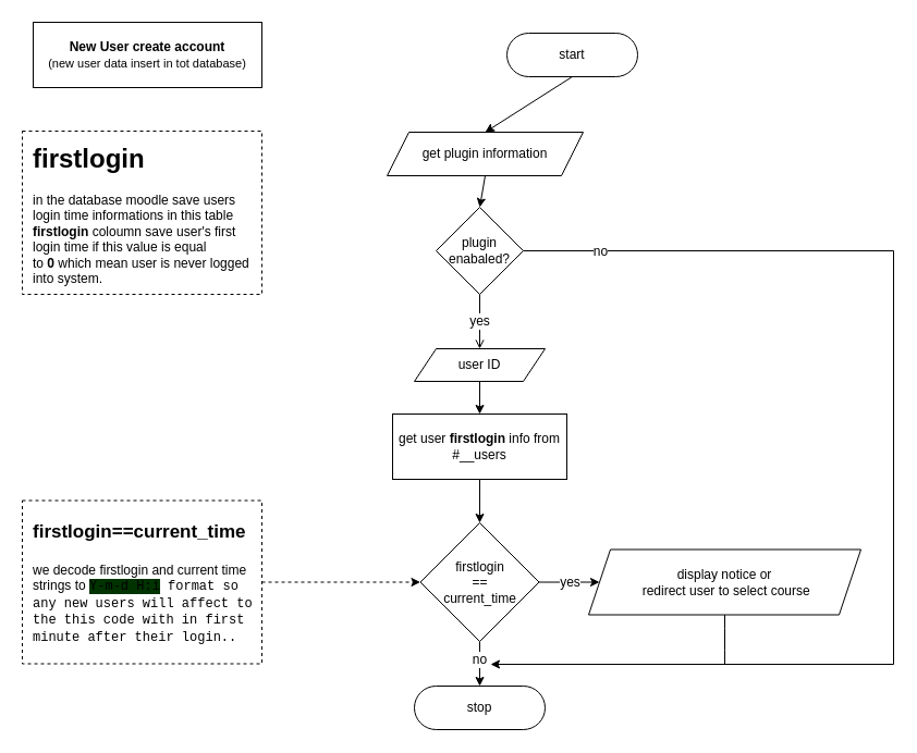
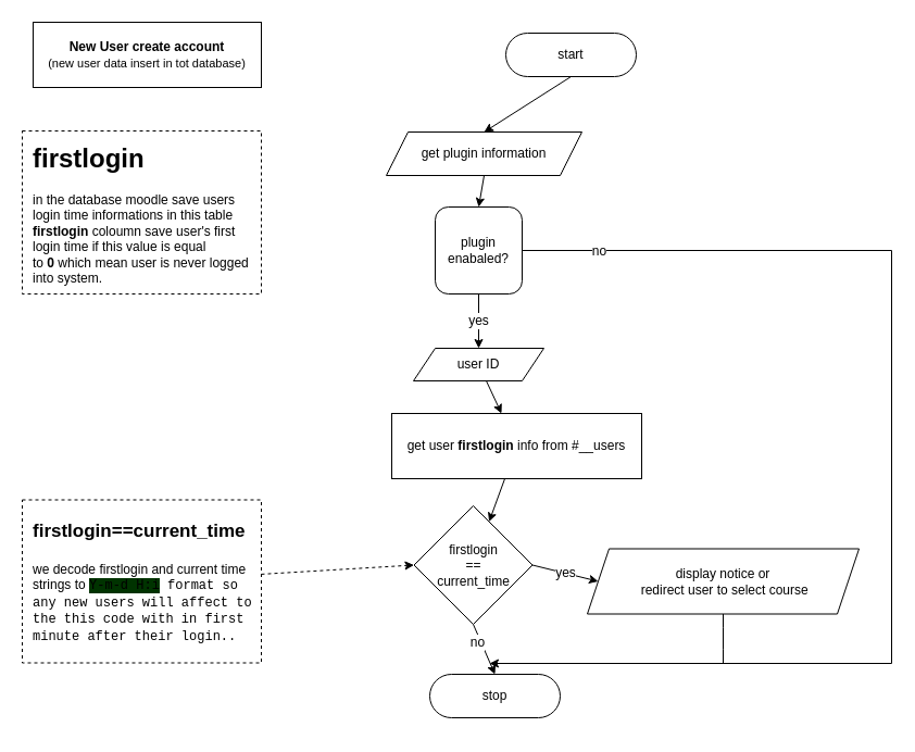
- <mxCell id="14" value="plugin enabaled?" style="rhombus;whiteSpace=wrap;html=1;fontSize=12;" parent="1" vertex="1"><mxGeometry x="400" y="190" width="80" height="80" as="geometry" /></mxCell>
+ <mxCell id="14" value="plugin enabaled?" style="whiteSpace=wrap;html=1;fontSize=12;rounded=1;" parent="1" vertex="1"><mxGeometry x="400" y="190" width="80" height="80" as="geometry" /></mxCell>
- <mxCell id="13" value="yes" style="edgeStyle=none;html=1;exitX=0.5;exitY=1;exitDx=0;exitDy=0;entryX=0.5;entryY=0;entryDx=0;entryDy=0;fontSize=12;endArrow=open;" parent="1" source="14" target="4" edge="1"><mxGeometry relative="1" as="geometry" /></mxCell>
+ <mxCell id="13" value="yes" style="edgeStyle=none;html=1;exitX=0.5;exitY=1;exitDx=0;exitDy=0;entryX=0.5;entryY=0;entryDx=0;entryDy=0;fontSize=12;" parent="1" source="14" target="4" edge="1"><mxGeometry relative="1" as="geometry" /></mxCell>
- <mxCell id="8" value="get user &lt;b&gt;firstlogin&lt;/b&gt; info from #__users" style="whiteSpace=wrap;html=1;fontSize=12;" parent="1" vertex="1"><mxGeometry x="360" y="380" width="160" height="60" as="geometry" /></mxCell>
+ <mxCell id="8" value="get user &lt;b&gt;firstlogin&lt;/b&gt; info from #__users" style="whiteSpace=wrap;html=1;fontSize=12;" parent="1" vertex="1"><mxGeometry x="360" y="380" width="230" height="60" as="geometry" /></mxCell>
- <mxCell id="12" value="firstlogin&lt;br&gt;==&lt;br&gt;current_time" style="rhombus;whiteSpace=wrap;html=1;" parent="1" vertex="1"><mxGeometry x="385.5" y="480" width="109" height="109" as="geometry" /></mxCell>
+ <mxCell id="12" value="firstlogin&lt;br&gt;==&lt;br&gt;current_time" style="rhombus;whiteSpace=wrap;html=1;" parent="1" vertex="1"><mxGeometry x="380.5" y="465" width="109" height="109" as="geometry" /></mxCell>
- <mxCell id="18" value="stop" style="rounded=1;whiteSpace=wrap;html=1;fontSize=12;arcSize=50;" parent="1" vertex="1"><mxGeometry x="380" y="630" width="120" height="40" as="geometry" /></mxCell>
+ <mxCell id="18" value="stop" style="rounded=1;whiteSpace=wrap;html=1;fontSize=12;arcSize=50;" parent="1" vertex="1"><mxGeometry x="395" y="620" width="120" height="40" as="geometry" /></mxCell>
